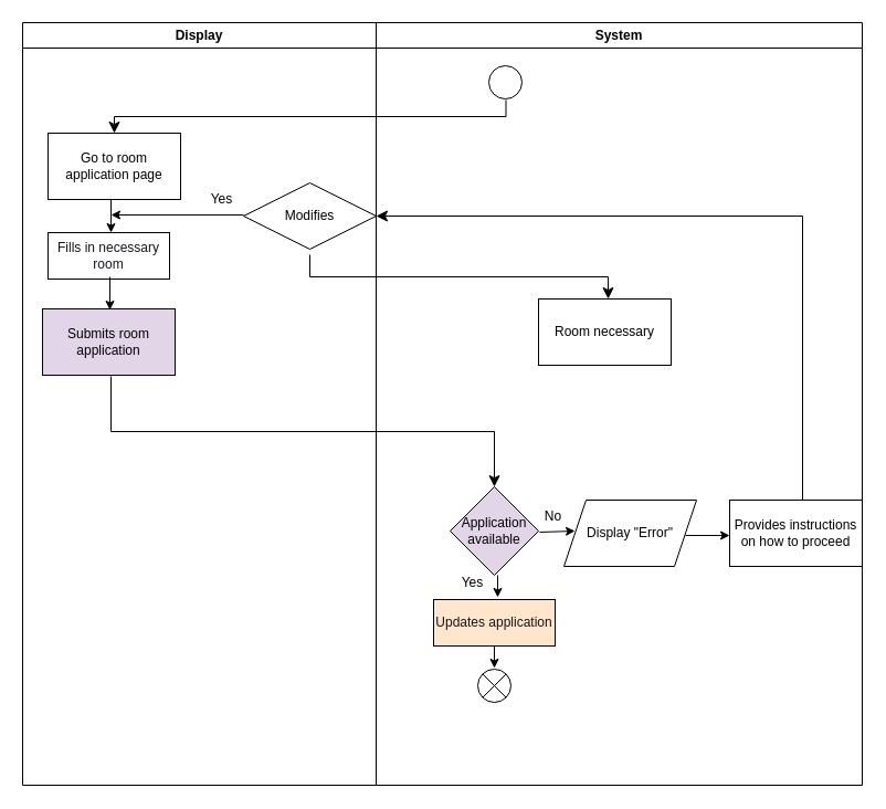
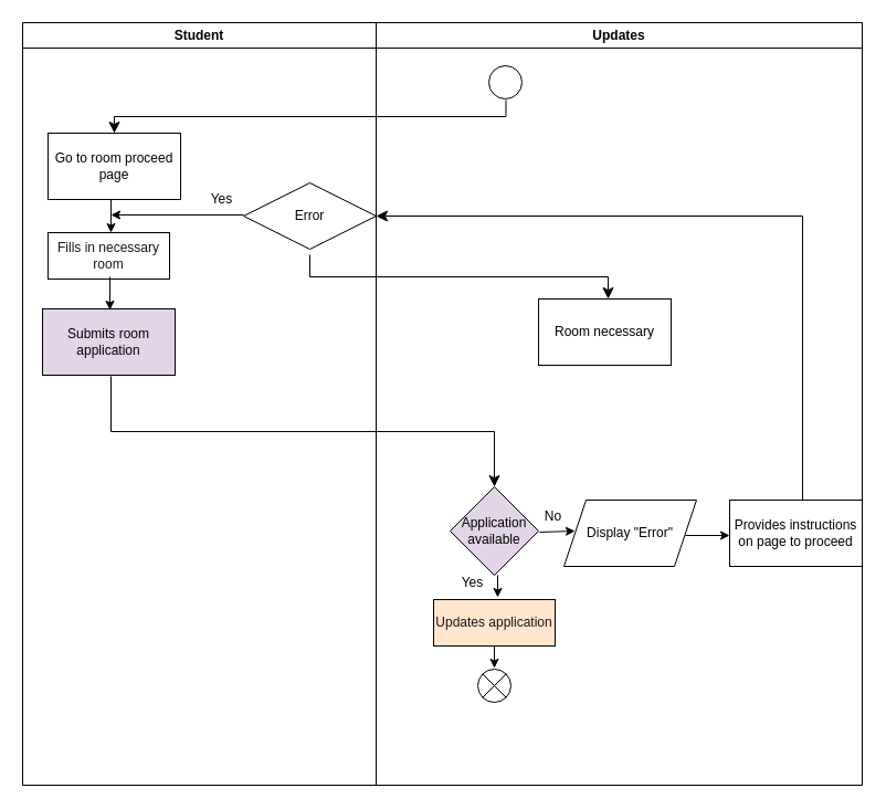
- <mxCell id="24" value="Display" style="swimlane;whiteSpace=wrap;html=1;" parent="1" vertex="1"><mxGeometry x="20" y="20" width="320" height="690" as="geometry" /></mxCell>
+ <mxCell id="24" value="Student" style="swimlane;whiteSpace=wrap;html=1;" parent="1" vertex="1"><mxGeometry x="20" y="20" width="320" height="690" as="geometry" /></mxCell>
- <mxCell id="27" value="System" style="swimlane;whiteSpace=wrap;html=1;" parent="1" vertex="1"><mxGeometry x="340" y="20" width="440" height="690" as="geometry" /></mxCell>
+ <mxCell id="27" value="Updates" style="swimlane;whiteSpace=wrap;html=1;" parent="1" vertex="1"><mxGeometry x="340" y="20" width="440" height="690" as="geometry" /></mxCell>
- <mxCell id="3" value="Go to room application page" style="rounded=0;whiteSpace=wrap;html=1;" parent="1" vertex="1"><mxGeometry x="43" y="120" width="120" height="60" as="geometry" /></mxCell>
+ <mxCell id="3" value="Go to room proceed page" style="rounded=0;whiteSpace=wrap;html=1;" parent="1" vertex="1"><mxGeometry x="43" y="120" width="120" height="60" as="geometry" /></mxCell>
- <mxCell id="13" value="Modifies" style="rhombus;whiteSpace=wrap;html=1;fontFamily=Helvetica;fontSize=12;fontColor=default;align=center;strokeColor=default;fillColor=default;" parent="1" vertex="1"><mxGeometry x="220" y="165" width="120" height="60" as="geometry" /></mxCell>
+ <mxCell id="13" value="Error" style="rhombus;whiteSpace=wrap;html=1;fontFamily=Helvetica;fontSize=12;fontColor=default;align=center;strokeColor=default;fillColor=default;" parent="1" vertex="1"><mxGeometry x="220" y="165" width="120" height="60" as="geometry" /></mxCell>
- <mxCell id="19" value="Provides instructions on how to proceed" style="rounded=0;whiteSpace=wrap;html=1;" parent="1" vertex="1"><mxGeometry x="660" y="452" width="120" height="60" as="geometry" /></mxCell>
+ <mxCell id="19" value="Provides instructions on page to proceed" style="rounded=0;whiteSpace=wrap;html=1;" parent="1" vertex="1"><mxGeometry x="660" y="452" width="120" height="60" as="geometry" /></mxCell>
